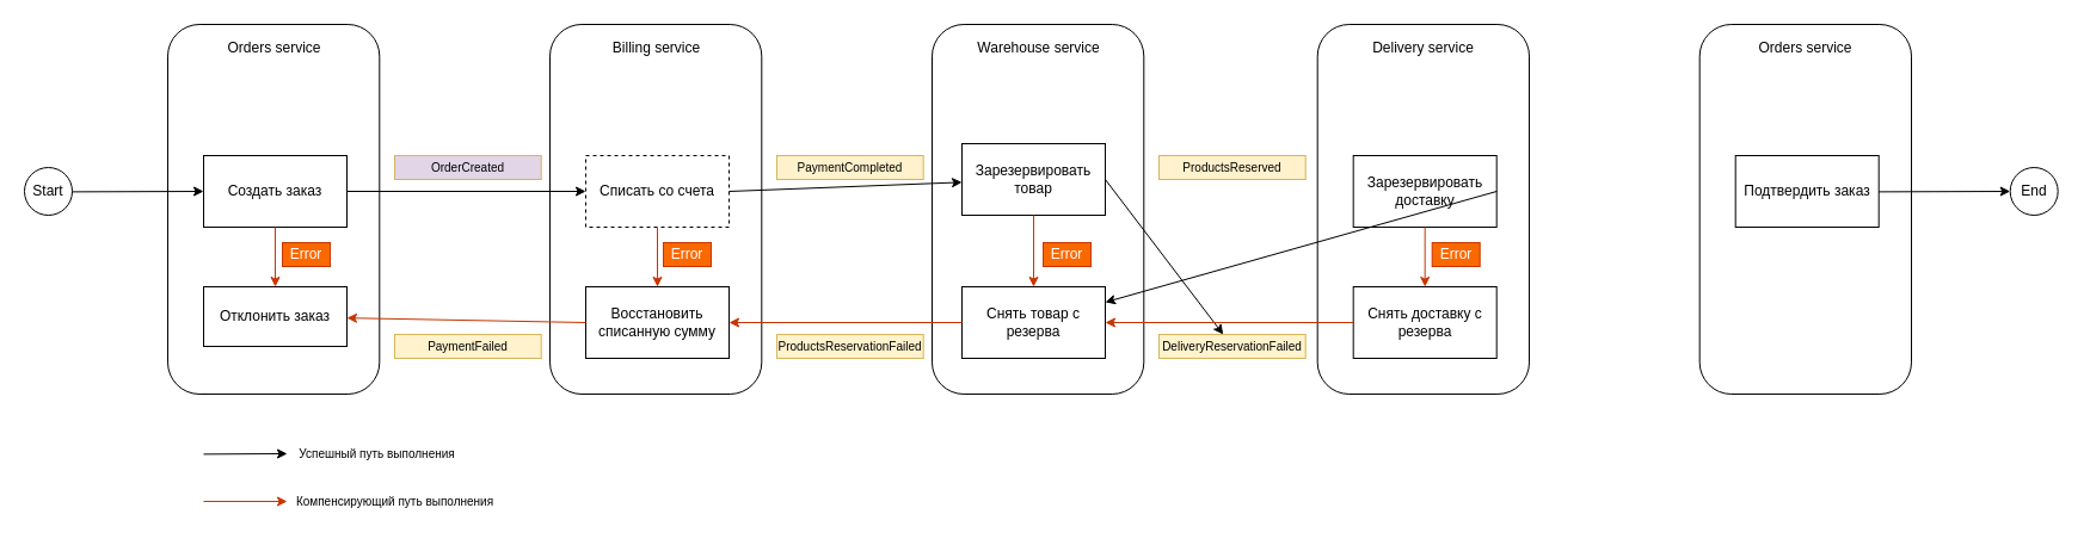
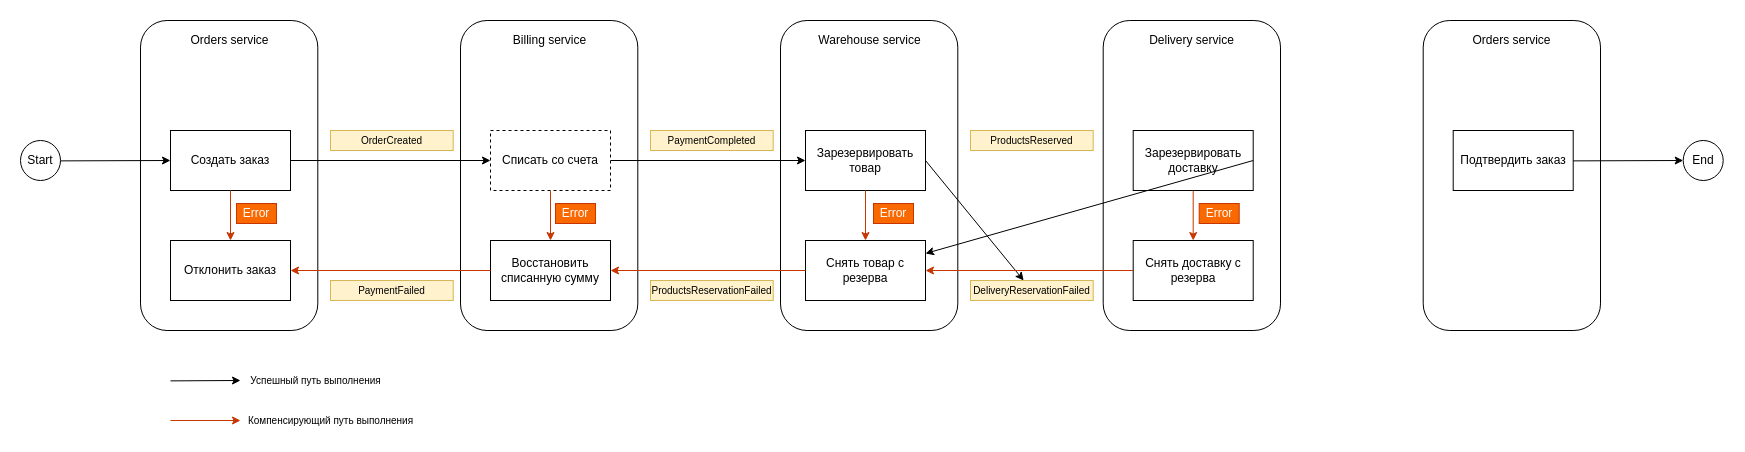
- <mxCell id="28" value="OrderCreated" style="rounded=0;whiteSpace=wrap;html=1;fillColor=#e1d5e7;strokeColor=#d6b656;fontSize=10;" parent="1" vertex="1"><mxGeometry x="330" y="130" width="122.7" height="20" as="geometry" /></mxCell>
+ <mxCell id="28" value="OrderCreated" style="rounded=0;whiteSpace=wrap;html=1;fillColor=#fff2cc;strokeColor=#d6b656;fontSize=10;" parent="1" vertex="1"><mxGeometry x="330" y="130" width="122.7" height="20" as="geometry" /></mxCell>
- <mxCell id="23" value="Зарезервировать товар" style="rounded=0;whiteSpace=wrap;html=1;" parent="1" vertex="1"><mxGeometry x="805" y="120" width="120" height="60" as="geometry" /></mxCell>
+ <mxCell id="23" value="Зарезервировать товар" style="rounded=0;whiteSpace=wrap;html=1;" parent="1" vertex="1"><mxGeometry x="805" y="130" width="120" height="60" as="geometry" /></mxCell>
- <mxCell id="38" value="Отклонить заказ" style="rounded=0;whiteSpace=wrap;html=1;" parent="1" vertex="1"><mxGeometry x="170" y="240" width="120" height="50" as="geometry" /></mxCell>
+ <mxCell id="38" value="Отклонить заказ" style="rounded=0;whiteSpace=wrap;html=1;" parent="1" vertex="1"><mxGeometry x="170" y="240" width="120" height="60" as="geometry" /></mxCell>
